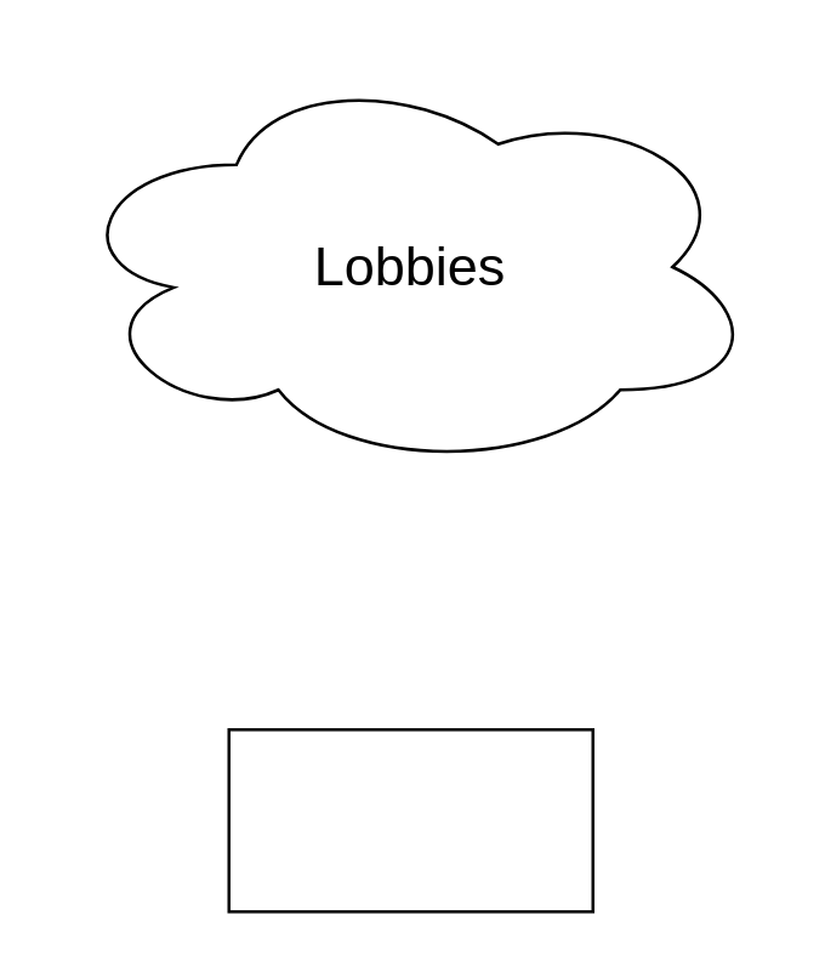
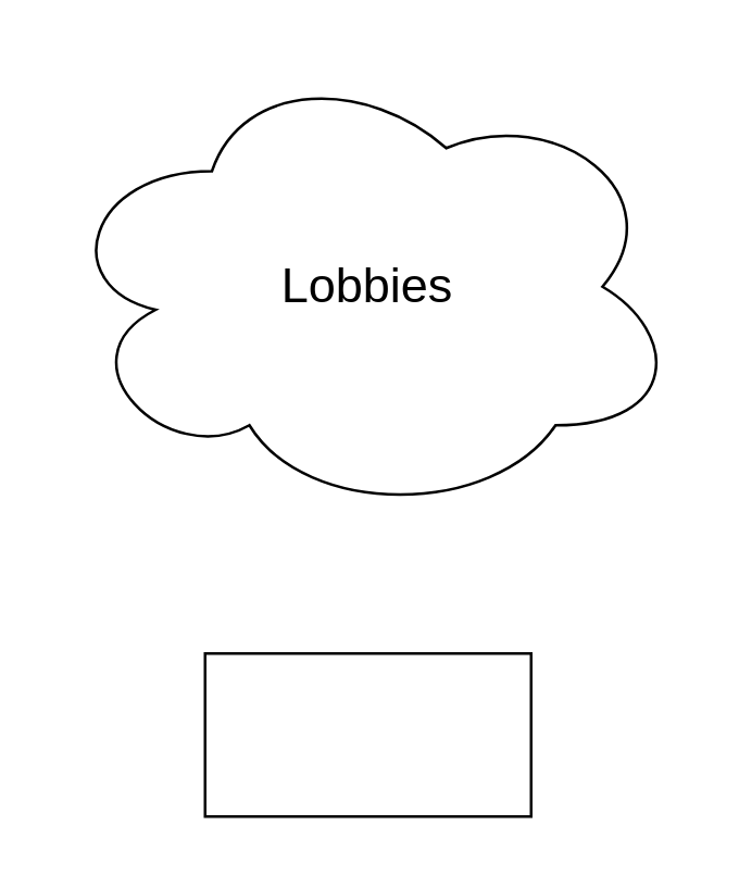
- <mxCell id="2" value="Lobbies" style="ellipse;shape=cloud;whiteSpace=wrap;html=1;fontSize=18;" vertex="1" parent="1"><mxGeometry x="20" y="20" width="230" height="135" as="geometry" /></mxCell>
+ <mxCell id="2" value="Lobbies" style="ellipse;shape=cloud;whiteSpace=wrap;html=1;fontSize=18;" vertex="1" parent="1"><mxGeometry x="20" y="20" width="230" height="170" as="geometry" /></mxCell>
